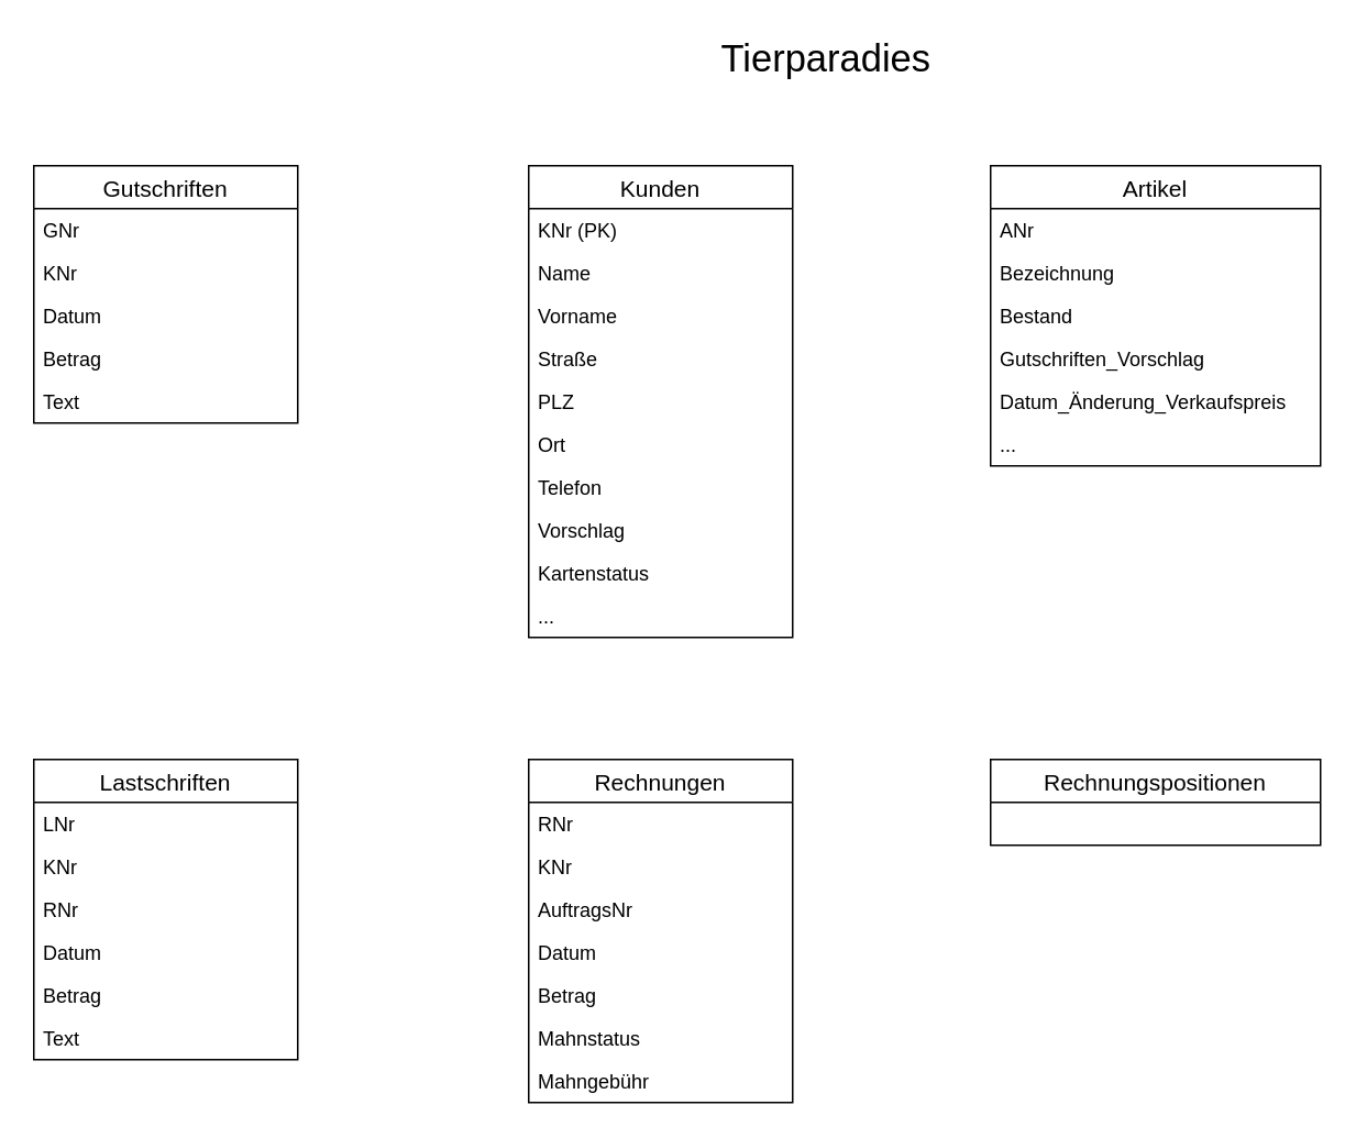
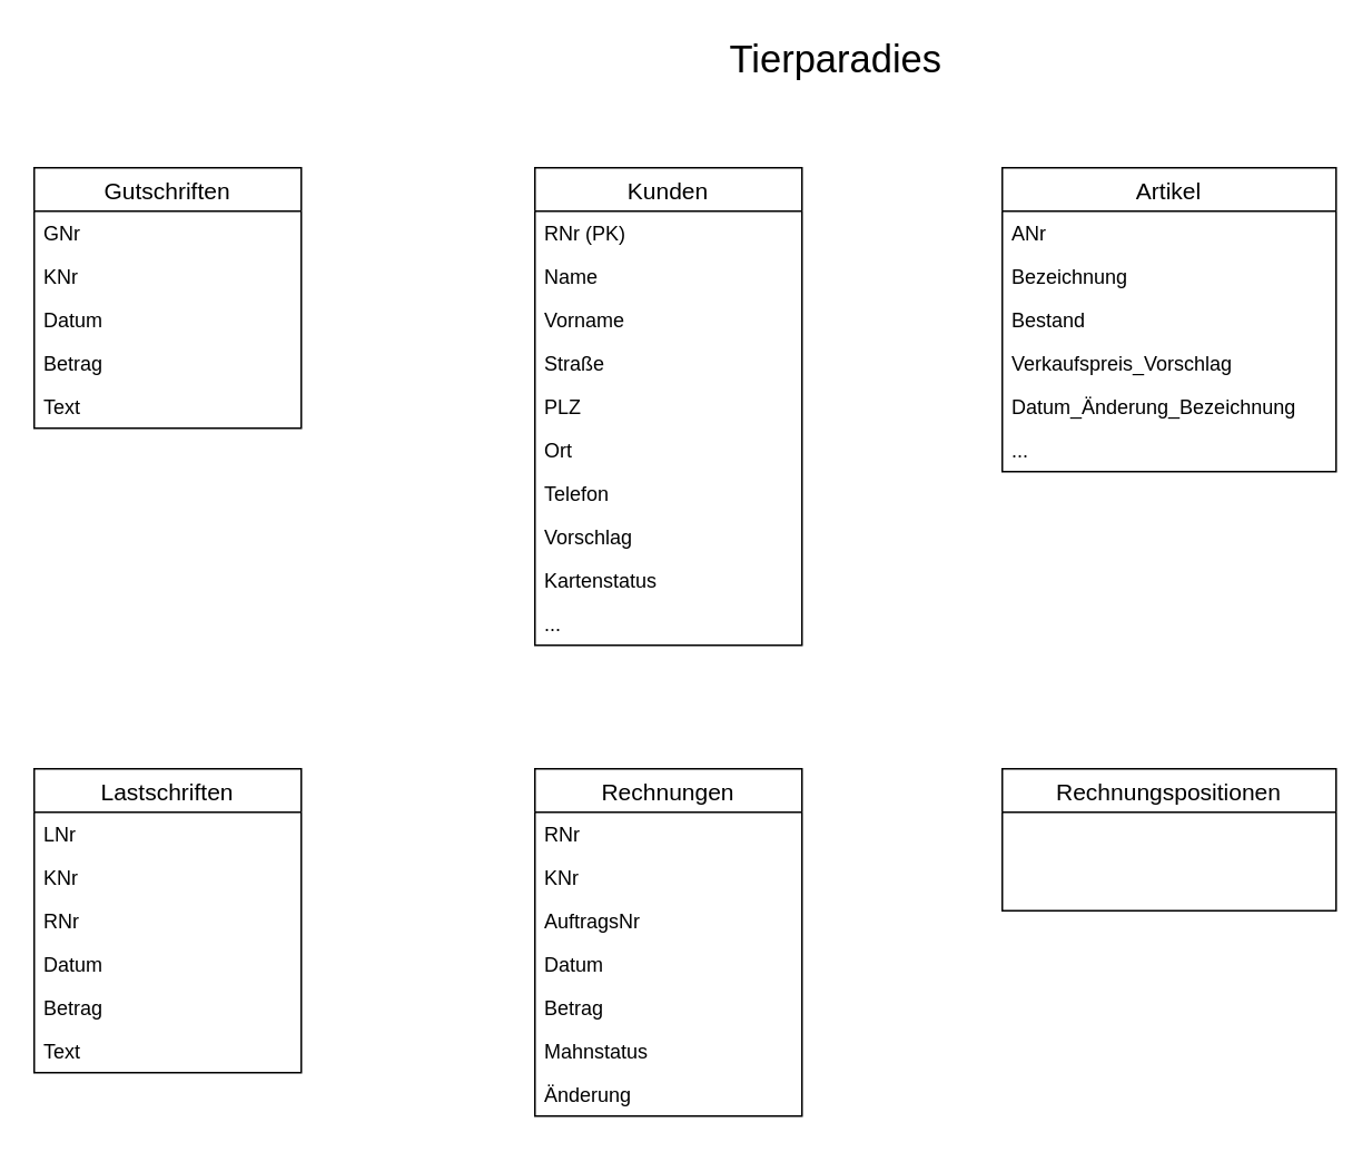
- <mxCell id="4" value="KNr (PK)" style="text;strokeColor=none;fillColor=none;spacingLeft=4;spacingRight=4;overflow=hidden;rotatable=0;points=[[0,0.5],[1,0.5]];portConstraint=eastwest;fontSize=12;" vertex="1" parent="3"><mxGeometry y="26" width="160" height="26" as="geometry" /></mxCell>
+ <mxCell id="4" value="RNr (PK)" style="text;strokeColor=none;fillColor=none;spacingLeft=4;spacingRight=4;overflow=hidden;rotatable=0;points=[[0,0.5],[1,0.5]];portConstraint=eastwest;fontSize=12;" vertex="1" parent="3"><mxGeometry y="26" width="160" height="26" as="geometry" /></mxCell>
- <mxCell id="24" value="Gutschriften_Vorschlag" style="text;strokeColor=none;fillColor=none;spacingLeft=4;spacingRight=4;overflow=hidden;rotatable=0;points=[[0,0.5],[1,0.5]];portConstraint=eastwest;fontSize=12;" vertex="1" parent="20"><mxGeometry y="104" width="200" height="26" as="geometry" /></mxCell>
+ <mxCell id="24" value="Verkaufspreis_Vorschlag" style="text;strokeColor=none;fillColor=none;spacingLeft=4;spacingRight=4;overflow=hidden;rotatable=0;points=[[0,0.5],[1,0.5]];portConstraint=eastwest;fontSize=12;" vertex="1" parent="20"><mxGeometry y="104" width="200" height="26" as="geometry" /></mxCell>
- <mxCell id="25" value="Datum_Änderung_Verkaufspreis" style="text;strokeColor=none;fillColor=none;spacingLeft=4;spacingRight=4;overflow=hidden;rotatable=0;points=[[0,0.5],[1,0.5]];portConstraint=eastwest;fontSize=12;" vertex="1" parent="20"><mxGeometry y="130" width="200" height="26" as="geometry" /></mxCell>
+ <mxCell id="25" value="Datum_Änderung_Bezeichnung" style="text;strokeColor=none;fillColor=none;spacingLeft=4;spacingRight=4;overflow=hidden;rotatable=0;points=[[0,0.5],[1,0.5]];portConstraint=eastwest;fontSize=12;" vertex="1" parent="20"><mxGeometry y="130" width="200" height="26" as="geometry" /></mxCell>
- <mxCell id="42" value="Rechnungspositionen" style="swimlane;fontStyle=0;childLayout=stackLayout;horizontal=1;startSize=26;horizontalStack=0;resizeParent=1;resizeParentMax=0;resizeLast=0;collapsible=1;marginBottom=0;align=center;fontSize=14;" vertex="1" parent="1"><mxGeometry x="600" y="460" width="200" height="52" as="geometry" /></mxCell>
+ <mxCell id="42" value="Rechnungspositionen" style="swimlane;fontStyle=0;childLayout=stackLayout;horizontal=1;startSize=26;horizontalStack=0;resizeParent=1;resizeParentMax=0;resizeLast=0;collapsible=1;marginBottom=0;align=center;fontSize=14;" vertex="1" parent="1"><mxGeometry x="600" y="460" width="200" height="85" as="geometry" /></mxCell>
- <mxCell id="41" value="Mahngebühr" style="text;strokeColor=none;fillColor=none;spacingLeft=4;spacingRight=4;overflow=hidden;rotatable=0;points=[[0,0.5],[1,0.5]];portConstraint=eastwest;fontSize=12;" vertex="1" parent="34"><mxGeometry y="182" width="160" height="26" as="geometry" /></mxCell>
+ <mxCell id="41" value="Änderung" style="text;strokeColor=none;fillColor=none;spacingLeft=4;spacingRight=4;overflow=hidden;rotatable=0;points=[[0,0.5],[1,0.5]];portConstraint=eastwest;fontSize=12;" vertex="1" parent="34"><mxGeometry y="182" width="160" height="26" as="geometry" /></mxCell>
